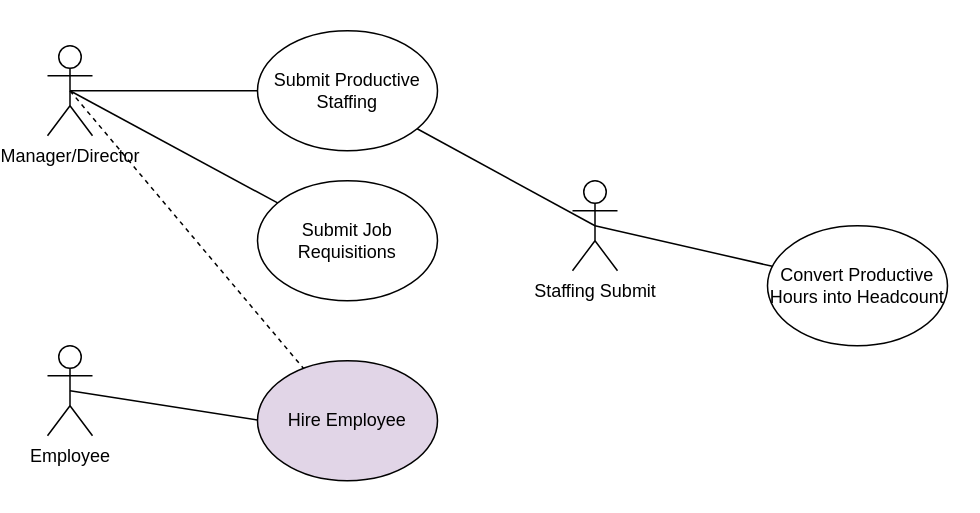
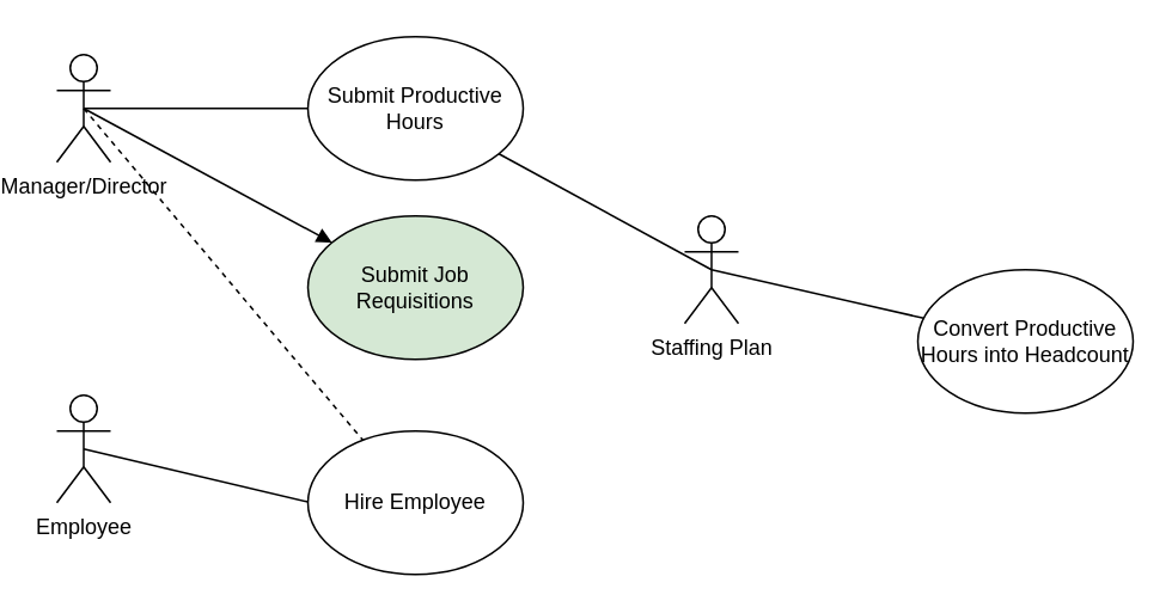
- <mxCell id="5" value="Submit Productive Staffing" style="ellipse;whiteSpace=wrap;html=1;" vertex="1" parent="1"><mxGeometry x="160" y="20" width="120" height="80" as="geometry" /></mxCell>
+ <mxCell id="5" value="Submit Productive Hours" style="ellipse;whiteSpace=wrap;html=1;" vertex="1" parent="1"><mxGeometry x="160" y="20" width="120" height="80" as="geometry" /></mxCell>
- <mxCell id="10" value="" style="endArrow=none;html=1;rounded=0;exitX=0.5;exitY=0.5;exitDx=0;exitDy=0;exitPerimeter=0;" edge="1" parent="1" source="2" target="6"><mxGeometry width="50" height="50" relative="1" as="geometry"><mxPoint x="30" y="159.5" as="sourcePoint" /><mxPoint x="155" y="159.5" as="targetPoint" /></mxGeometry></mxCell>
+ <mxCell id="10" value="" style="endArrow=block;html=1;rounded=0;exitX=0.5;exitY=0.5;exitDx=0;exitDy=0;exitPerimeter=0;" edge="1" parent="1" source="2" target="6"><mxGeometry width="50" height="50" relative="1" as="geometry"><mxPoint x="30" y="159.5" as="sourcePoint" /><mxPoint x="155" y="159.5" as="targetPoint" /></mxGeometry></mxCell>
- <mxCell id="6" value="Submit Job Requisitions" style="ellipse;whiteSpace=wrap;html=1;" vertex="1" parent="1"><mxGeometry x="160" y="120" width="120" height="80" as="geometry" /></mxCell>
+ <mxCell id="6" value="Submit Job Requisitions" style="ellipse;whiteSpace=wrap;html=1;fillColor=#d5e8d4;" vertex="1" parent="1"><mxGeometry x="160" y="120" width="120" height="80" as="geometry" /></mxCell>
- <mxCell id="4" value="Staffing Submit" style="shape=umlActor;verticalLabelPosition=bottom;verticalAlign=top;html=1;outlineConnect=0;" vertex="1" parent="1"><mxGeometry x="370" y="120" width="30" height="60" as="geometry" /></mxCell>
+ <mxCell id="4" value="Staffing Plan" style="shape=umlActor;verticalLabelPosition=bottom;verticalAlign=top;html=1;outlineConnect=0;" vertex="1" parent="1"><mxGeometry x="370" y="120" width="30" height="60" as="geometry" /></mxCell>
- <mxCell id="3" value="Employee" style="shape=umlActor;verticalLabelPosition=bottom;verticalAlign=top;html=1;outlineConnect=0;" vertex="1" parent="1"><mxGeometry x="20" y="230" width="30" height="60" as="geometry" /></mxCell>
+ <mxCell id="3" value="Employee" style="shape=umlActor;verticalLabelPosition=bottom;verticalAlign=top;html=1;outlineConnect=0;" vertex="1" parent="1"><mxGeometry x="20" y="220" width="30" height="60" as="geometry" /></mxCell>
- <mxCell id="7" value="Hire Employee" style="ellipse;whiteSpace=wrap;html=1;fillColor=#e1d5e7;" vertex="1" parent="1"><mxGeometry x="160" y="240" width="120" height="80" as="geometry" /></mxCell>
+ <mxCell id="7" value="Hire Employee" style="ellipse;whiteSpace=wrap;html=1;" vertex="1" parent="1"><mxGeometry x="160" y="240" width="120" height="80" as="geometry" /></mxCell>
